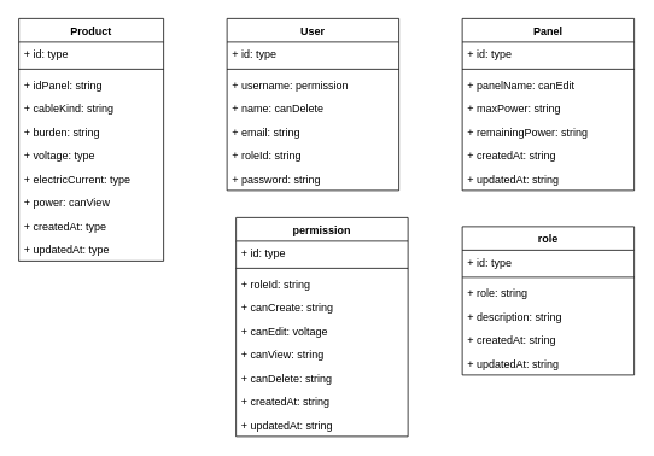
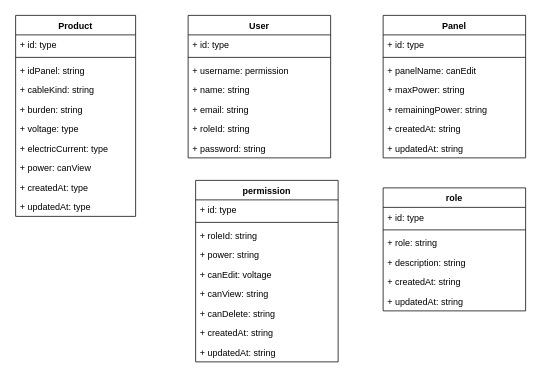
- <mxCell id="17" value="+ name: canDelete" style="text;strokeColor=none;fillColor=none;align=left;verticalAlign=top;spacingLeft=4;spacingRight=4;overflow=hidden;rotatable=0;points=[[0,0.5],[1,0.5]];portConstraint=eastwest;" vertex="1" parent="13"><mxGeometry y="86" width="190" height="26" as="geometry" /></mxCell>
+ <mxCell id="17" value="+ name: string" style="text;strokeColor=none;fillColor=none;align=left;verticalAlign=top;spacingLeft=4;spacingRight=4;overflow=hidden;rotatable=0;points=[[0,0.5],[1,0.5]];portConstraint=eastwest;" vertex="1" parent="13"><mxGeometry y="86" width="190" height="26" as="geometry" /></mxCell>
- <mxCell id="40" value="+ canCreate: string" style="text;strokeColor=none;fillColor=none;align=left;verticalAlign=top;spacingLeft=4;spacingRight=4;overflow=hidden;rotatable=0;points=[[0,0.5],[1,0.5]];portConstraint=eastwest;" vertex="1" parent="36"><mxGeometry y="86" width="190" height="26" as="geometry" /></mxCell>
+ <mxCell id="40" value="+ power: string" style="text;strokeColor=none;fillColor=none;align=left;verticalAlign=top;spacingLeft=4;spacingRight=4;overflow=hidden;rotatable=0;points=[[0,0.5],[1,0.5]];portConstraint=eastwest;" vertex="1" parent="36"><mxGeometry y="86" width="190" height="26" as="geometry" /></mxCell>
